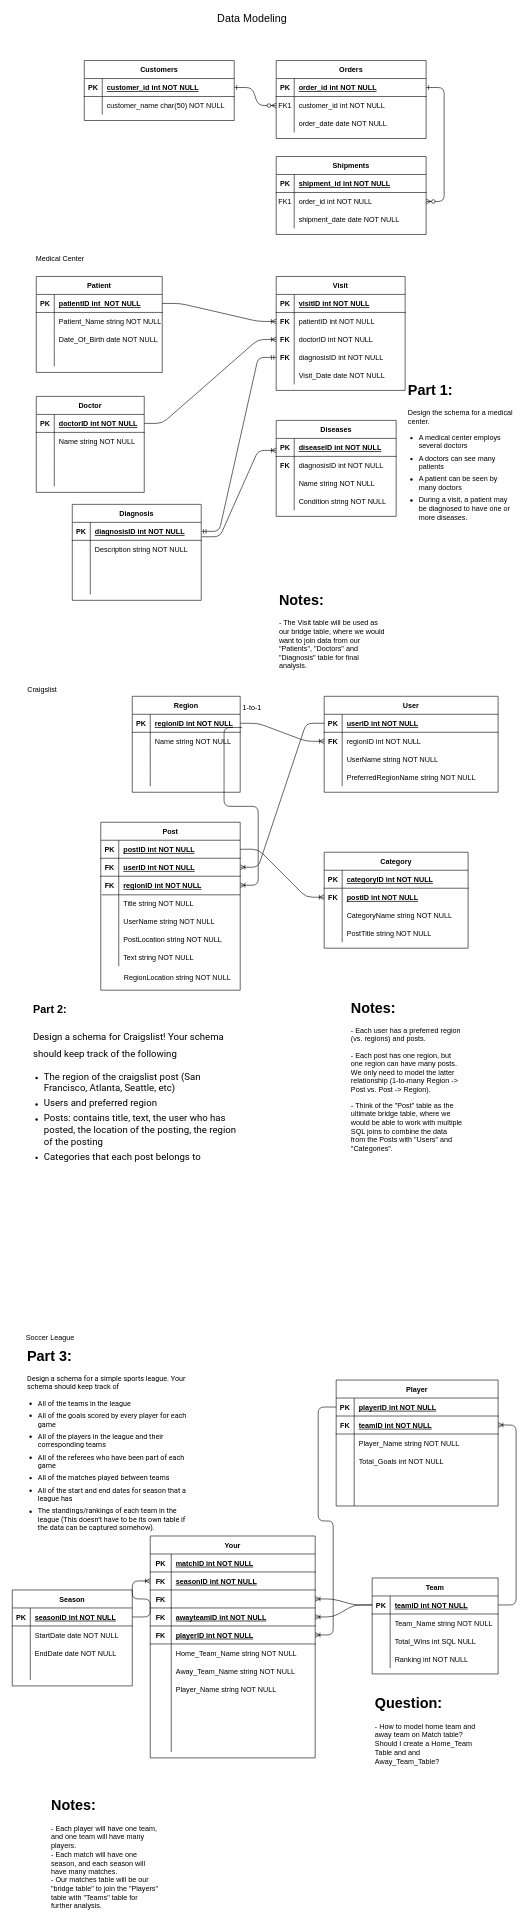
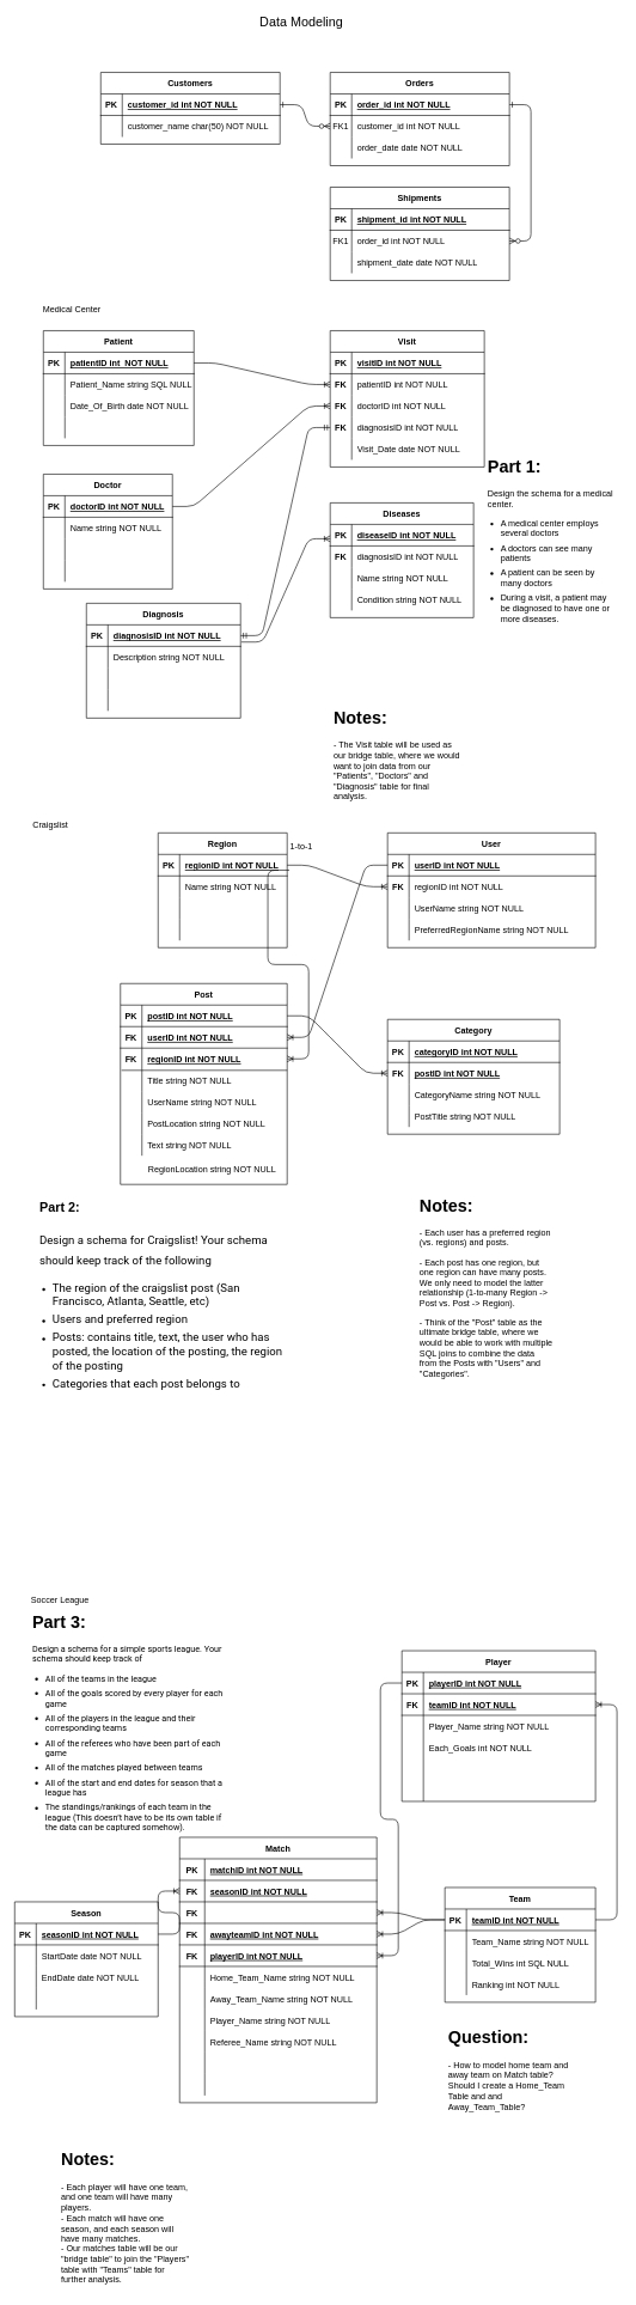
- <mxCell id="51" value="Patient_Name string NOT NULL" style="shape=partialRectangle;connectable=0;fillColor=none;top=0;left=0;bottom=0;right=0;align=left;spacingLeft=6;overflow=hidden;" parent="49" vertex="1"><mxGeometry x="30" width="180" height="30" as="geometry" /></mxCell>
+ <mxCell id="51" value="Patient_Name string SQL NULL" style="shape=partialRectangle;connectable=0;fillColor=none;top=0;left=0;bottom=0;right=0;align=left;spacingLeft=6;overflow=hidden;" parent="49" vertex="1"><mxGeometry x="30" width="180" height="30" as="geometry" /></mxCell>
- <mxCell id="161" value="Total_Goals int NOT NULL" style="shape=partialRectangle;connectable=0;fillColor=none;top=0;left=0;bottom=0;right=0;align=left;spacingLeft=6;overflow=hidden;" parent="159" vertex="1"><mxGeometry x="30" width="240" height="30" as="geometry" /></mxCell>
+ <mxCell id="161" value="Each_Goals int NOT NULL" style="shape=partialRectangle;connectable=0;fillColor=none;top=0;left=0;bottom=0;right=0;align=left;spacingLeft=6;overflow=hidden;" parent="159" vertex="1"><mxGeometry x="30" width="240" height="30" as="geometry" /></mxCell>
- <mxCell id="168" value="Your" style="shape=table;startSize=30;container=1;collapsible=1;childLayout=tableLayout;fixedRows=1;rowLines=0;fontStyle=1;align=center;resizeLast=1;" parent="1" vertex="1"><mxGeometry x="250" y="2560" width="275" height="370" as="geometry" /></mxCell>
+ <mxCell id="168" value="Match" style="shape=table;startSize=30;container=1;collapsible=1;childLayout=tableLayout;fixedRows=1;rowLines=0;fontStyle=1;align=center;resizeLast=1;" parent="1" vertex="1"><mxGeometry x="250" y="2560" width="275" height="370" as="geometry" /></mxCell>
+ <mxCell id="194" value="Referee_Name string NOT NULL" style="shape=partialRectangle;connectable=0;fillColor=none;top=0;left=0;bottom=0;right=0;align=left;spacingLeft=6;overflow=hidden;" parent="192" vertex="1"><mxGeometry x="35" width="240" height="30" as="geometry" /></mxCell>
